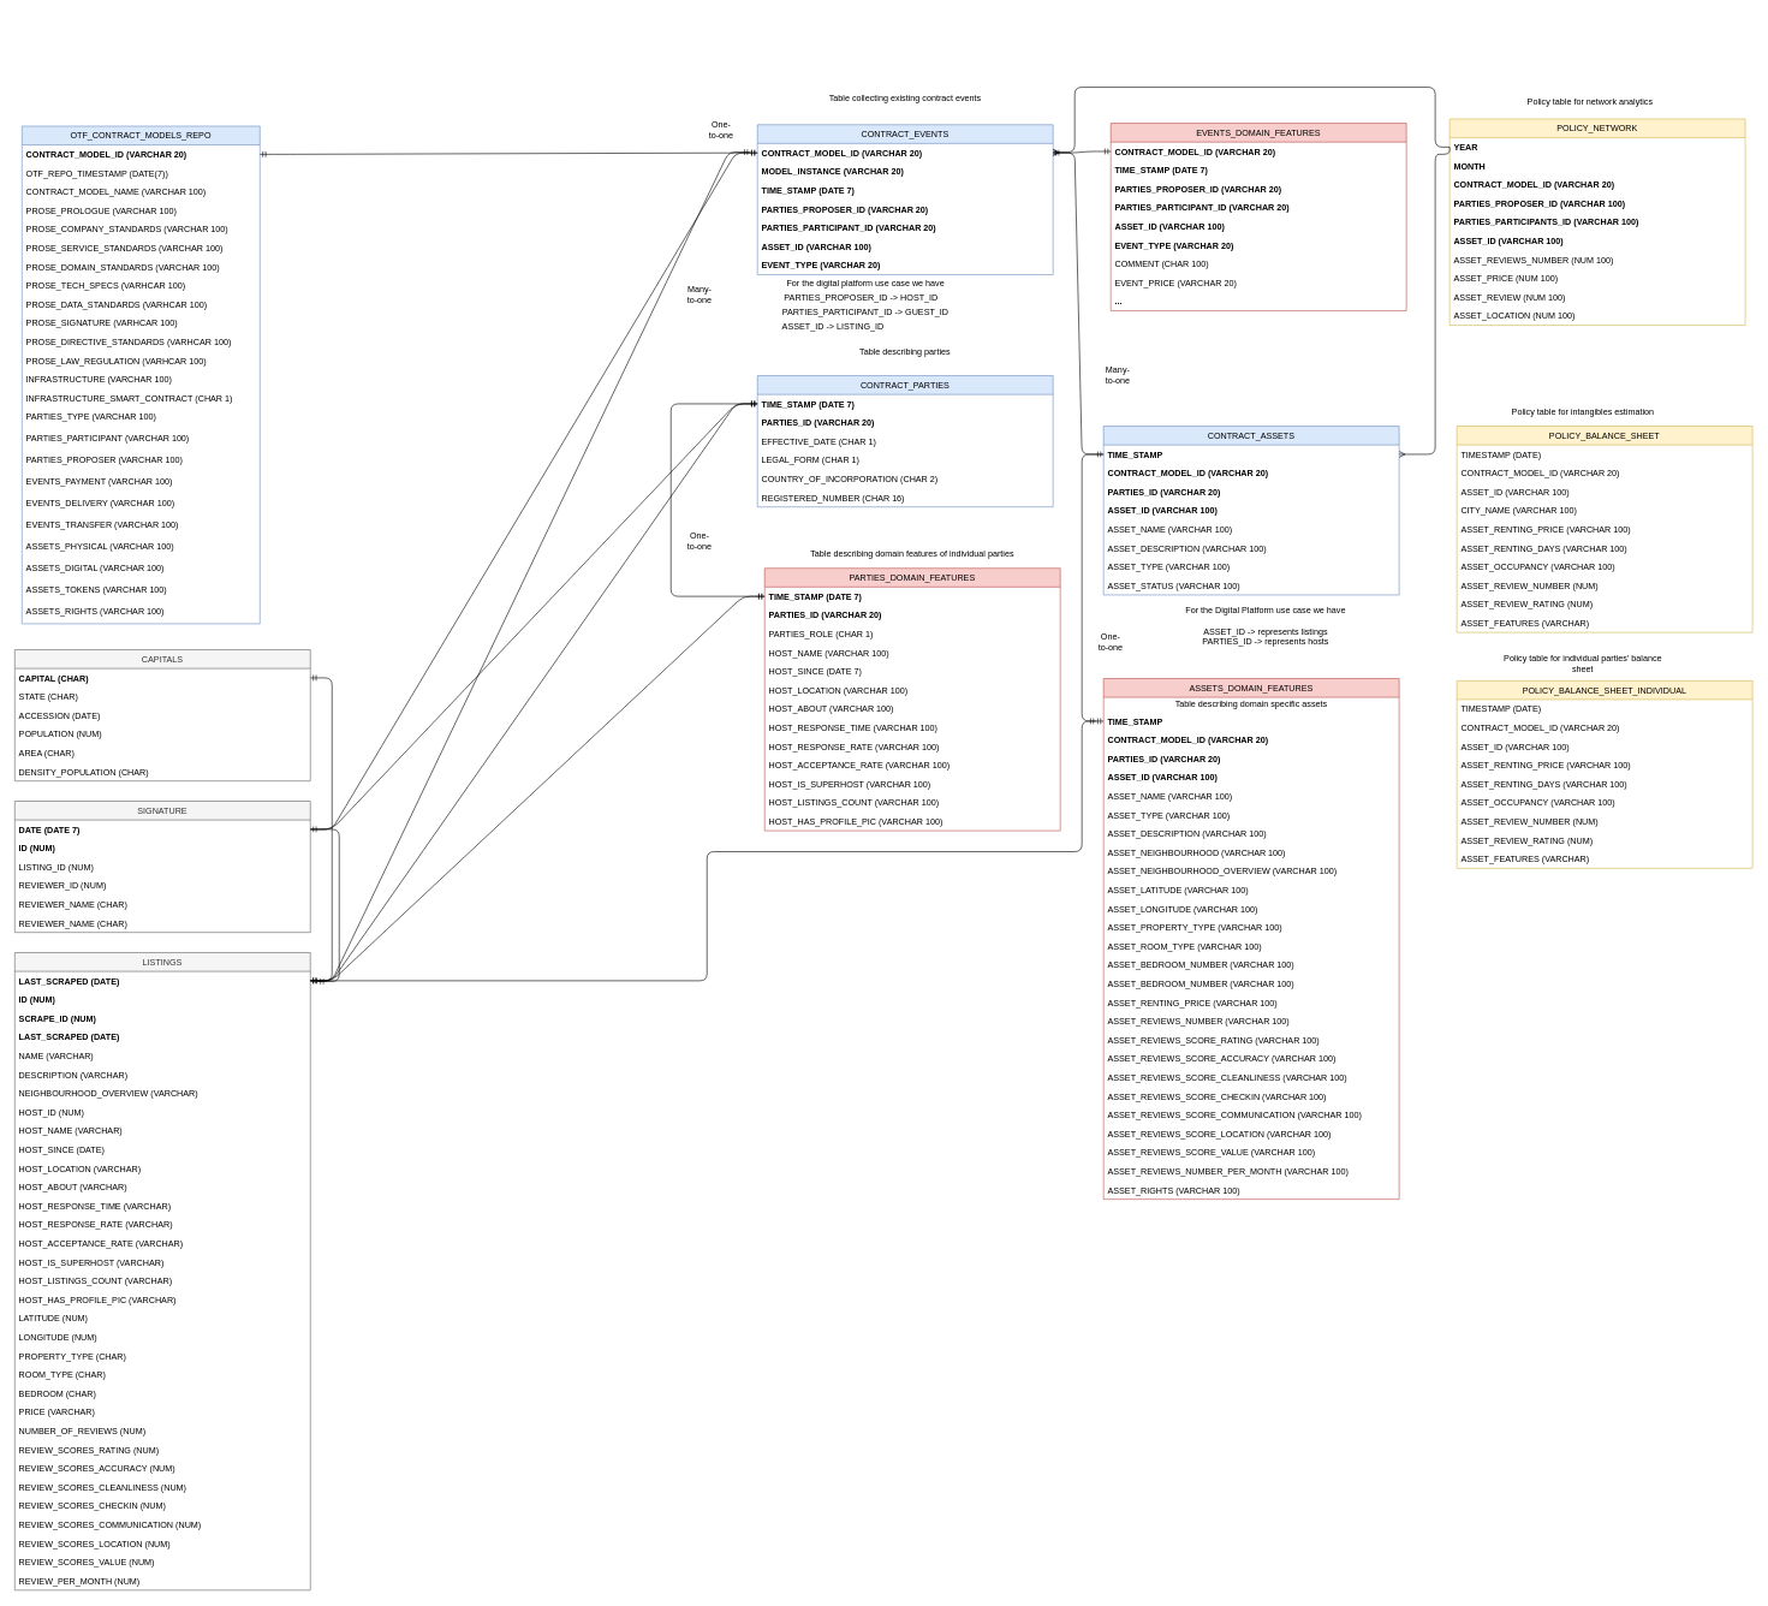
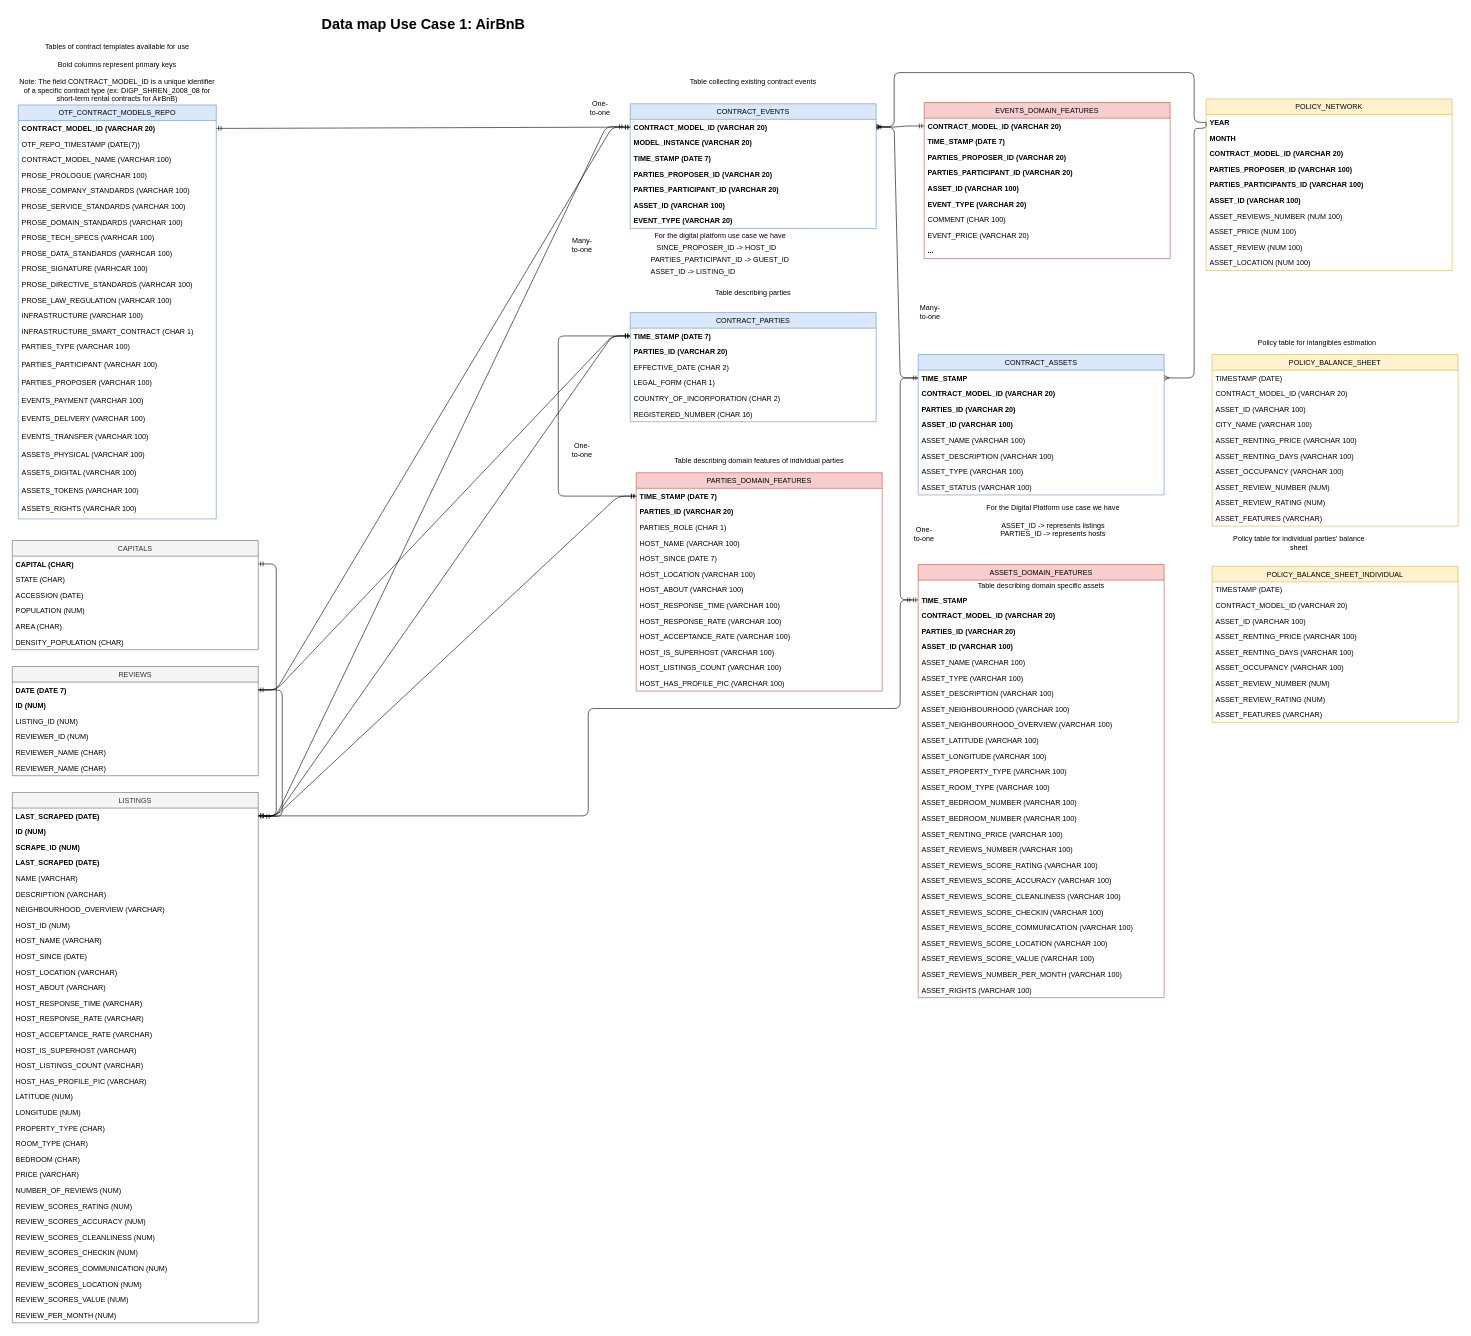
+ <mxCell id="2" value="Data map Use Case 1: AirBnB" style="text;strokeColor=none;fillColor=none;html=1;fontSize=24;fontStyle=1;verticalAlign=middle;align=center;rounded=0;shadow=1;" parent="1" vertex="1"><mxGeometry x="315" y="20" width="780" height="40" as="geometry" /></mxCell>
+ <mxCell id="75" value="&lt;span&gt;Tables of contract templates available for use&lt;/span&gt;&lt;br&gt;&lt;div&gt;&lt;br&gt;&lt;/div&gt;&lt;div&gt;Bold columns represent primary keys&lt;/div&gt;&lt;div&gt;&lt;br&gt;&lt;/div&gt;&lt;div&gt;Note: The field CONTRACT_MODEL_ID is a unique identifier of a specific contract type (ex:&amp;nbsp;DIGP_SHREN_2008_08 for short-term rental contracts for AirBnB)&lt;/div&gt;" style="text;html=1;strokeColor=none;fillColor=none;align=center;verticalAlign=middle;whiteSpace=wrap;rounded=0;" parent="1" vertex="1"><mxGeometry x="30" y="70" width="330" height="102" as="geometry" /></mxCell>
- <mxCell id="194" value="Policy table for network analytics" style="text;html=1;strokeColor=none;fillColor=none;align=center;verticalAlign=middle;whiteSpace=wrap;rounded=0;" parent="1" vertex="1"><mxGeometry x="2080" y="131" width="250" height="20" as="geometry" /></mxCell>
- <mxCell id="207" value="PARTIES_PROPOSER_ID -&amp;gt; HOST_ID" style="text;html=1;strokeColor=none;fillColor=none;align=center;verticalAlign=middle;whiteSpace=wrap;rounded=0;" parent="1" vertex="1"><mxGeometry x="1079" y="402" width="230" height="20" as="geometry" /></mxCell>
+ <mxCell id="207" value="SINCE_PROPOSER_ID -&amp;gt; HOST_ID" style="text;html=1;strokeColor=none;fillColor=none;align=center;verticalAlign=middle;whiteSpace=wrap;rounded=0;" parent="1" vertex="1"><mxGeometry x="1079" y="402" width="230" height="20" as="geometry" /></mxCell>
- <mxCell id="82" value="EFFECTIVE_DATE (CHAR 1)" style="text;strokeColor=none;fillColor=none;align=left;verticalAlign=top;spacingLeft=4;spacingRight=4;overflow=hidden;rotatable=0;points=[[0,0.5],[1,0.5]];portConstraint=eastwest;fontStyle=0" parent="79" vertex="1"><mxGeometry y="78" width="410" height="26" as="geometry" /></mxCell>
+ <mxCell id="82" value="EFFECTIVE_DATE (CHAR 2)" style="text;strokeColor=none;fillColor=none;align=left;verticalAlign=top;spacingLeft=4;spacingRight=4;overflow=hidden;rotatable=0;points=[[0,0.5],[1,0.5]];portConstraint=eastwest;fontStyle=0" parent="79" vertex="1"><mxGeometry y="78" width="410" height="26" as="geometry" /></mxCell>
- <mxCell id="212" value="Policy table for individual parties' balance sheet" style="text;html=1;strokeColor=none;fillColor=none;align=center;verticalAlign=middle;whiteSpace=wrap;rounded=0;" vertex="1" parent="1"><mxGeometry x="2070" y="910" width="250" height="20" as="geometry" /></mxCell>
+ <mxCell id="212" value="Policy table for individual parties' balance sheet" style="text;html=1;strokeColor=none;fillColor=none;align=center;verticalAlign=middle;whiteSpace=wrap;rounded=0;" vertex="1" parent="1"><mxGeometry x="2040" y="895" width="250" height="20" as="geometry" /></mxCell>
- <mxCell id="141" value="SIGNATURE" style="swimlane;fontStyle=0;childLayout=stackLayout;horizontal=1;startSize=26;fillColor=#f5f5f5;horizontalStack=0;resizeParent=1;resizeParentMax=0;resizeLast=0;collapsible=1;marginBottom=0;strokeColor=#666666;fontColor=#333333;" parent="1" vertex="1"><mxGeometry x="20" y="1110" width="410" height="182" as="geometry" /></mxCell>
+ <mxCell id="141" value="REVIEWS" style="swimlane;fontStyle=0;childLayout=stackLayout;horizontal=1;startSize=26;fillColor=#f5f5f5;horizontalStack=0;resizeParent=1;resizeParentMax=0;resizeLast=0;collapsible=1;marginBottom=0;strokeColor=#666666;fontColor=#333333;" parent="1" vertex="1"><mxGeometry x="20" y="1110" width="410" height="182" as="geometry" /></mxCell>
